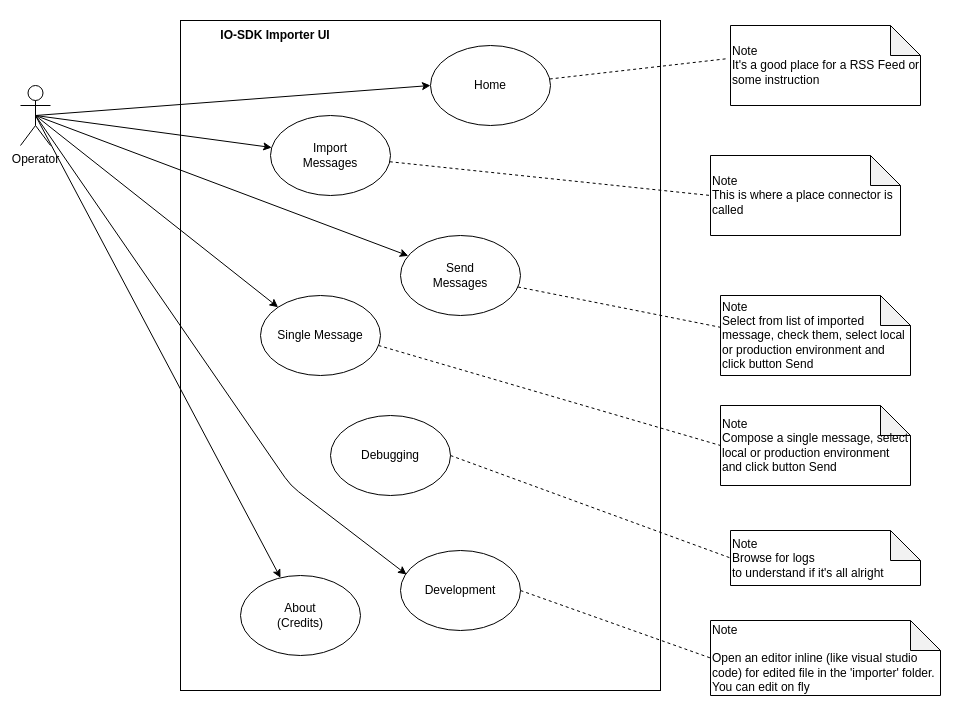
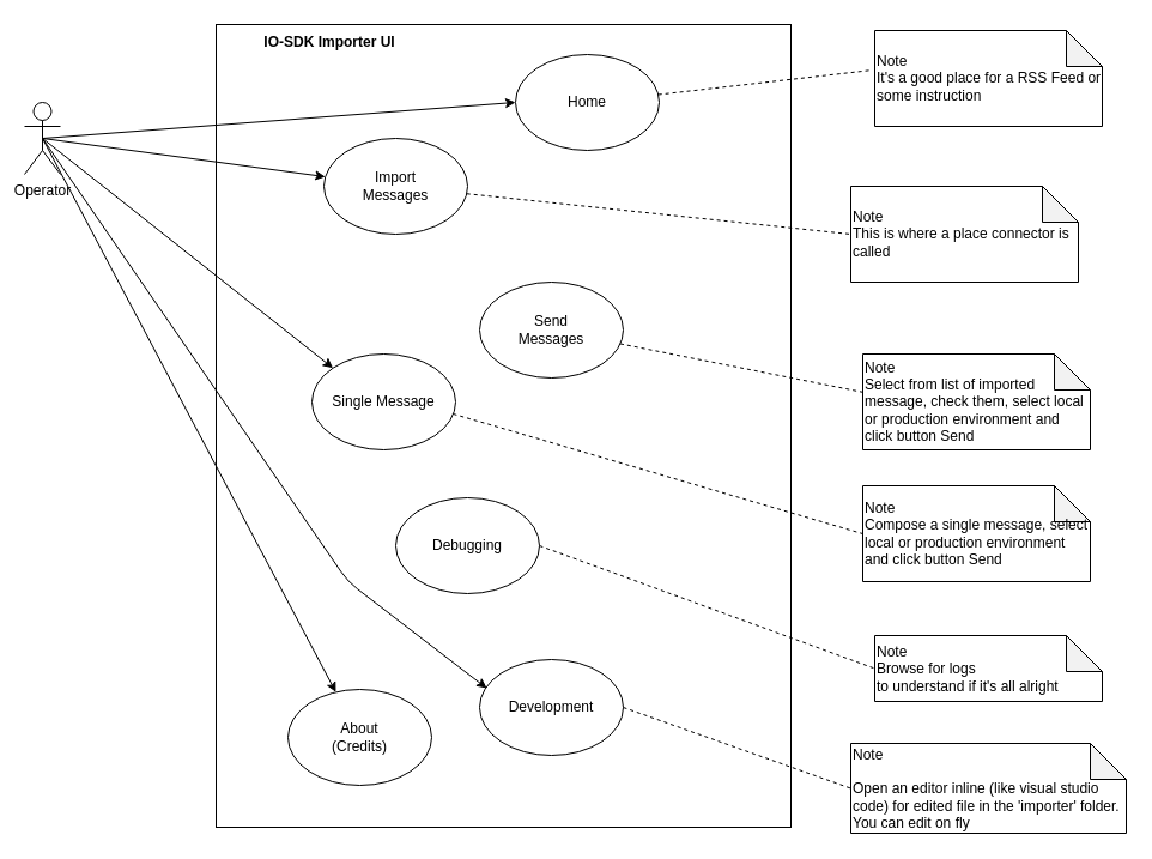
- <mxCell id="14" value="" style="endArrow=classic;html=1;exitX=0.5;exitY=0.5;exitDx=0;exitDy=0;exitPerimeter=0;" parent="1" source="4" target="13" edge="1"><mxGeometry width="50" height="50" relative="1" as="geometry"><mxPoint x="45" y="125" as="sourcePoint" /><mxPoint x="281.85" y="165.144" as="targetPoint" /></mxGeometry></mxCell>
